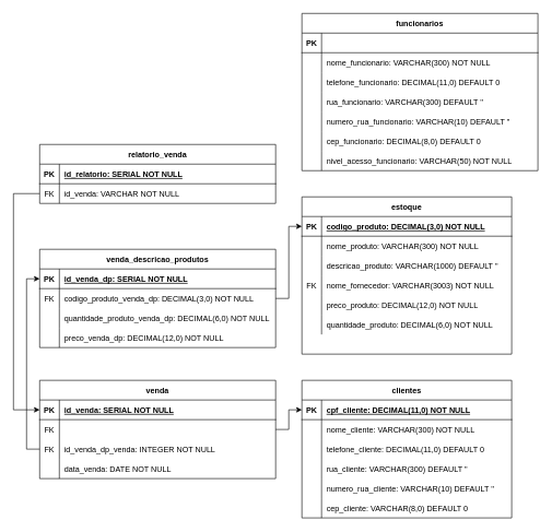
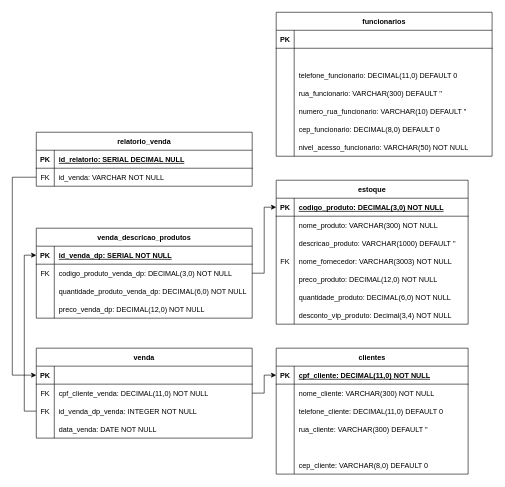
- <mxCell id="48" value="nome_funcionario: VARCHAR(300) NOT NULL" style="shape=partialRectangle;overflow=hidden;connectable=0;fillColor=none;top=0;left=0;bottom=0;right=0;align=left;spacingLeft=6;" parent="46" vertex="1"><mxGeometry x="30" width="330" height="30" as="geometry"><mxRectangle width="330" height="30" as="alternateBounds" /></mxGeometry></mxCell>
- <mxCell id="67" value="id_relatorio: SERIAL NOT NULL" style="shape=partialRectangle;overflow=hidden;connectable=0;fillColor=none;top=0;left=0;bottom=0;right=0;align=left;spacingLeft=6;fontStyle=5;" parent="65" vertex="1"><mxGeometry x="30" width="330" height="30" as="geometry"><mxRectangle width="330" height="30" as="alternateBounds" /></mxGeometry></mxCell>
+ <mxCell id="67" value="id_relatorio: SERIAL DECIMAL NULL" style="shape=partialRectangle;overflow=hidden;connectable=0;fillColor=none;top=0;left=0;bottom=0;right=0;align=left;spacingLeft=6;fontStyle=5;" parent="65" vertex="1"><mxGeometry x="30" width="330" height="30" as="geometry"><mxRectangle width="330" height="30" as="alternateBounds" /></mxGeometry></mxCell>
+ <mxCell id="42" value="desconto_vip_produto: Decimal(3,4) NOT NULL" style="shape=partialRectangle;overflow=hidden;connectable=0;fillColor=none;top=0;left=0;bottom=0;right=0;align=left;spacingLeft=6;" parent="40" vertex="1"><mxGeometry x="30" width="290" height="30" as="geometry"><mxRectangle width="290" height="30" as="alternateBounds" /></mxGeometry></mxCell>
- <mxCell id="88" value="id_venda: SERIAL NOT NULL" style="shape=partialRectangle;overflow=hidden;connectable=0;fillColor=none;top=0;left=0;bottom=0;right=0;align=left;spacingLeft=6;fontStyle=5;" parent="86" vertex="1"><mxGeometry x="30" width="330" height="30" as="geometry"><mxRectangle width="330" height="30" as="alternateBounds" /></mxGeometry></mxCell>
+ <mxCell id="91" value="cpf_cliente_venda: DECIMAL(11,0) NOT NULL" style="shape=partialRectangle;overflow=hidden;connectable=0;fillColor=none;top=0;left=0;bottom=0;right=0;align=left;spacingLeft=6;" parent="89" vertex="1"><mxGeometry x="30" width="330" height="30" as="geometry"><mxRectangle width="330" height="30" as="alternateBounds" /></mxGeometry></mxCell>
- <mxCell id="17" value="numero_rua_cliente: VARCHAR(10) DEFAULT ''" style="shape=partialRectangle;overflow=hidden;connectable=0;fillColor=none;top=0;left=0;bottom=0;right=0;align=left;spacingLeft=6;" parent="15" vertex="1"><mxGeometry x="30" width="290" height="30" as="geometry"><mxRectangle width="290" height="30" as="alternateBounds" /></mxGeometry></mxCell>
